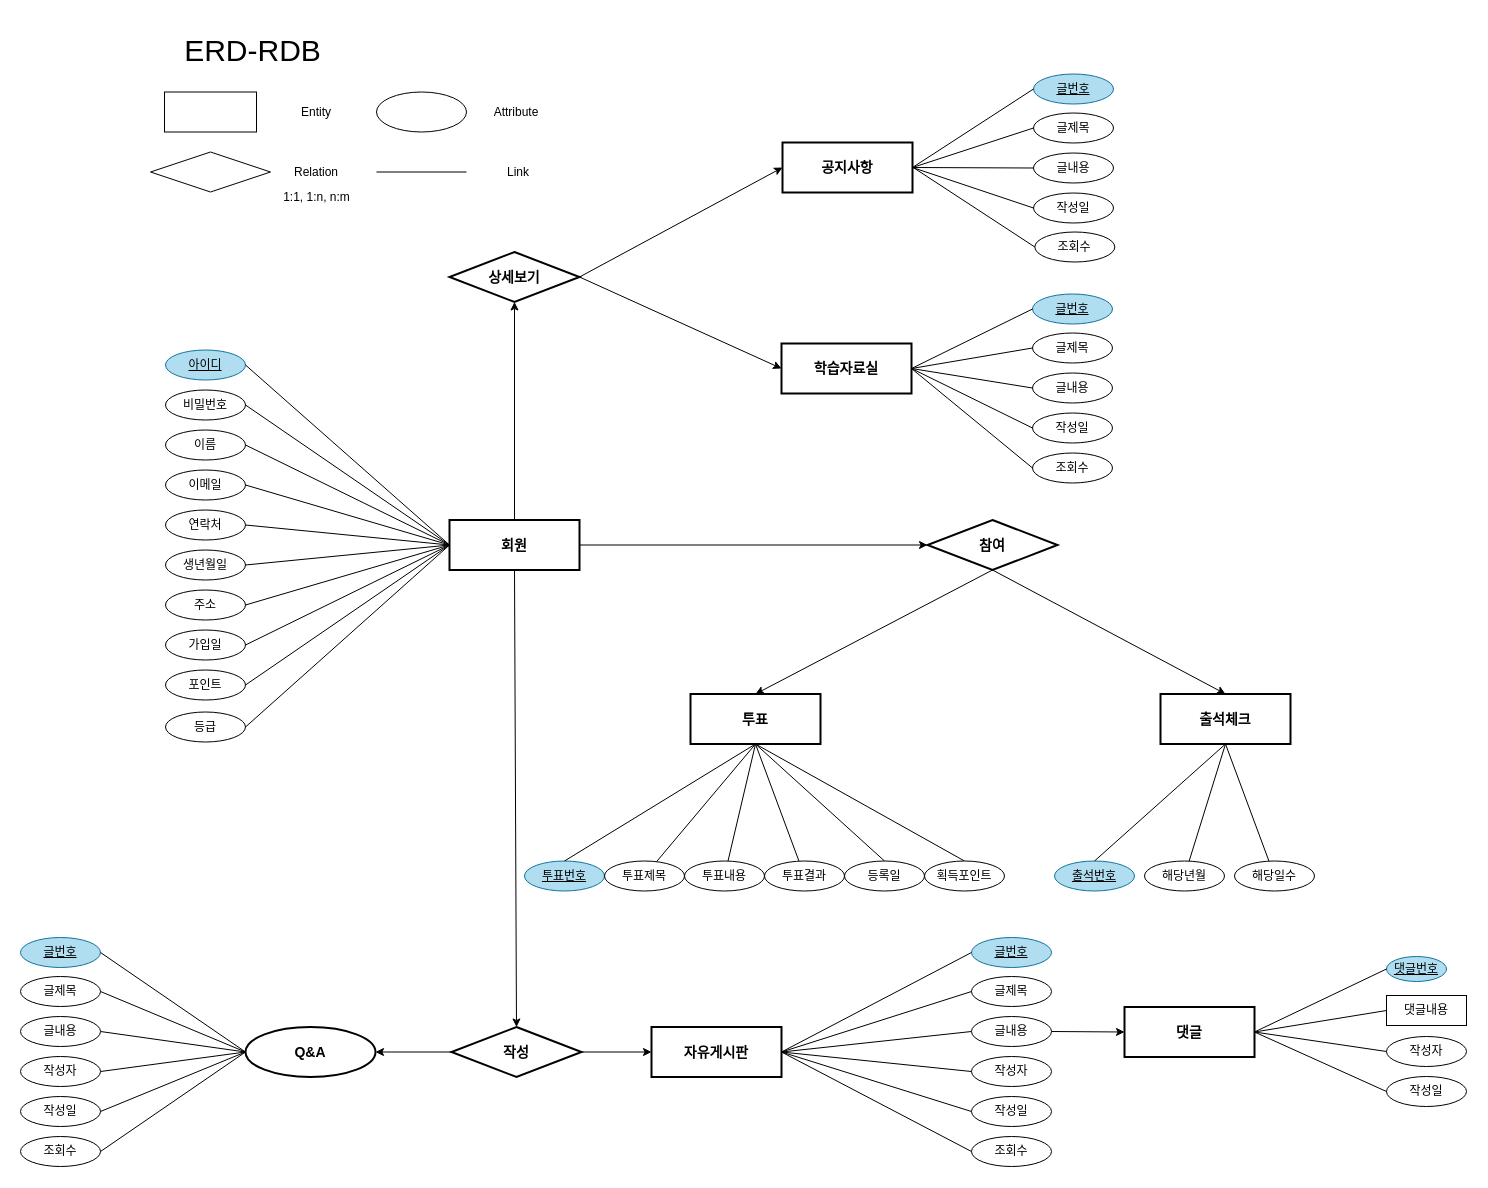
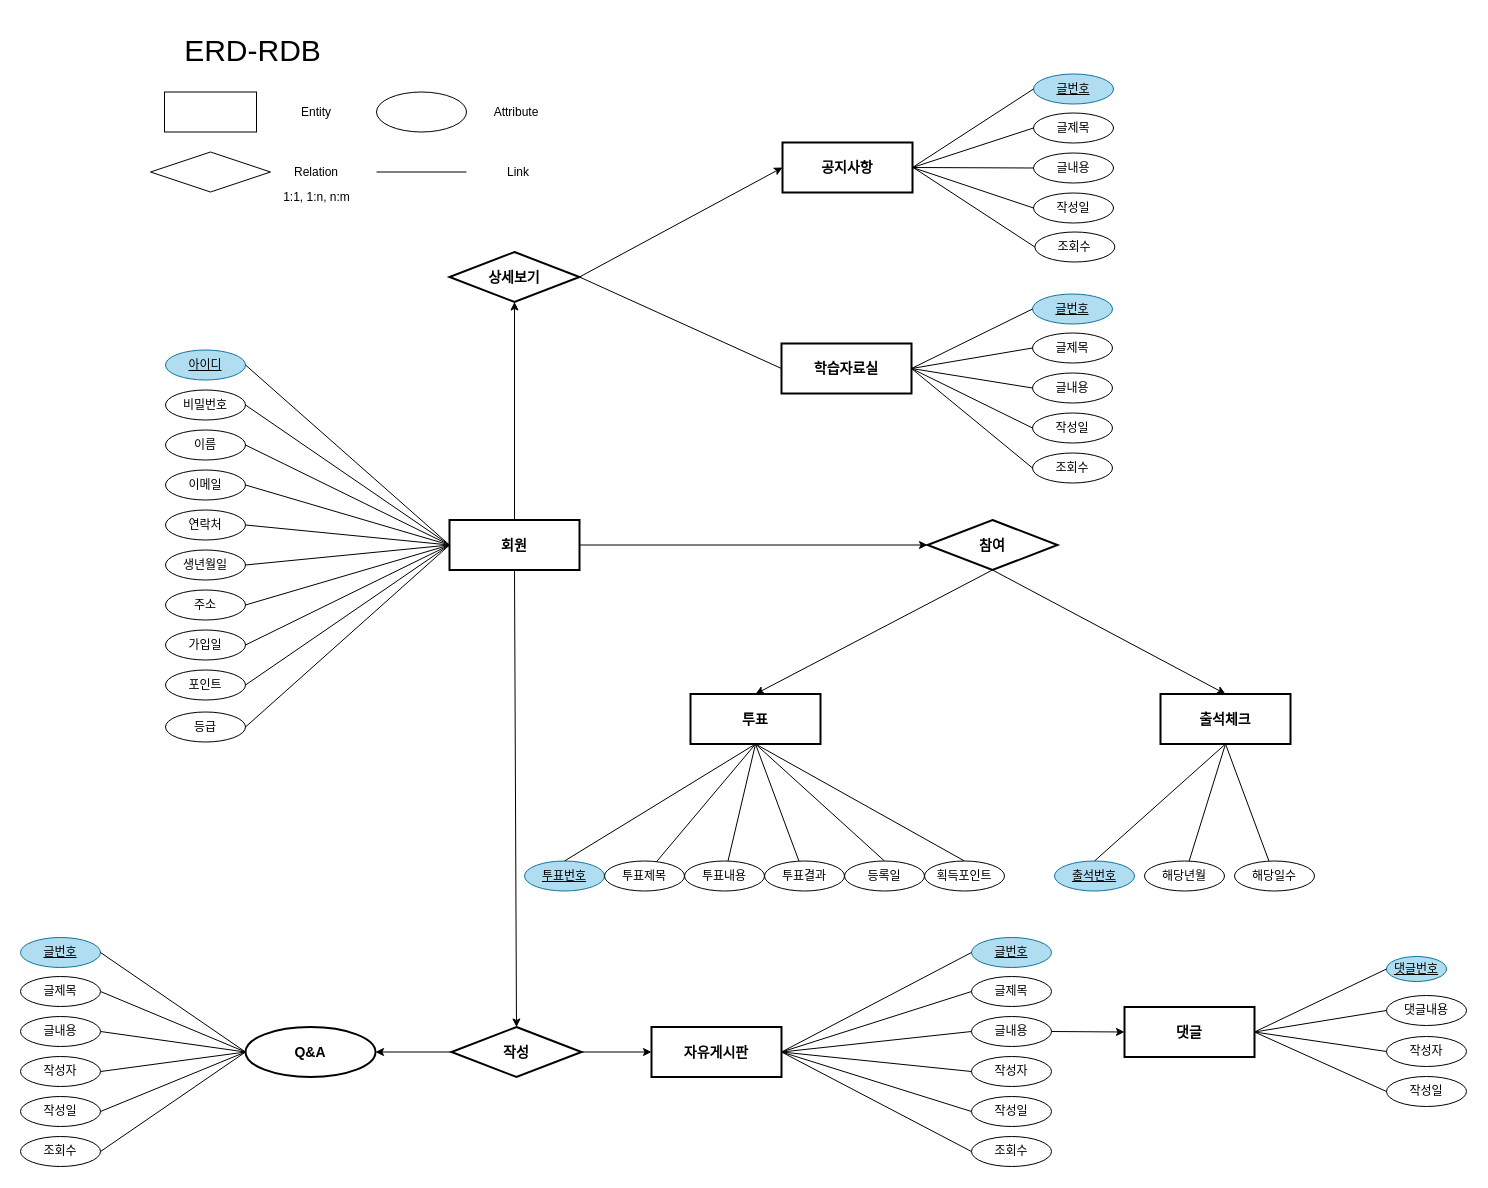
- <mxCell id="93" value="" style="endArrow=classic;html=1;rounded=0;exitX=1;exitY=0.5;exitDx=0;exitDy=0;entryX=0;entryY=0.5;entryDx=0;entryDy=0;" edge="1" parent="1" source="66" target="83"><mxGeometry width="50" height="50" relative="1" as="geometry"><mxPoint x="593" y="245" as="sourcePoint" /><mxPoint x="719" y="246" as="targetPoint" /></mxGeometry></mxCell>
+ <mxCell id="93" value="" style="endArrow=none;html=1;rounded=0;exitX=1;exitY=0.5;exitDx=0;exitDy=0;entryX=0;entryY=0.5;entryDx=0;entryDy=0;" edge="1" parent="1" source="66" target="83"><mxGeometry width="50" height="50" relative="1" as="geometry"><mxPoint x="593" y="245" as="sourcePoint" /><mxPoint x="719" y="246" as="targetPoint" /></mxGeometry></mxCell>
- <mxCell id="108" value="댓글내용" style="whiteSpace=wrap;html=1;rounded=0;" vertex="1" parent="1"><mxGeometry x="1386" y="995" width="80" height="30" as="geometry" /></mxCell>
+ <mxCell id="108" value="댓글내용" style="ellipse;whiteSpace=wrap;html=1;" vertex="1" parent="1"><mxGeometry x="1386" y="995" width="80" height="30" as="geometry" /></mxCell>
